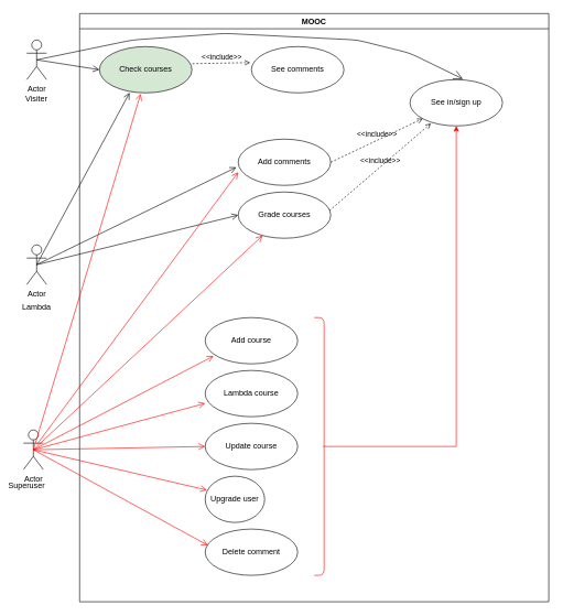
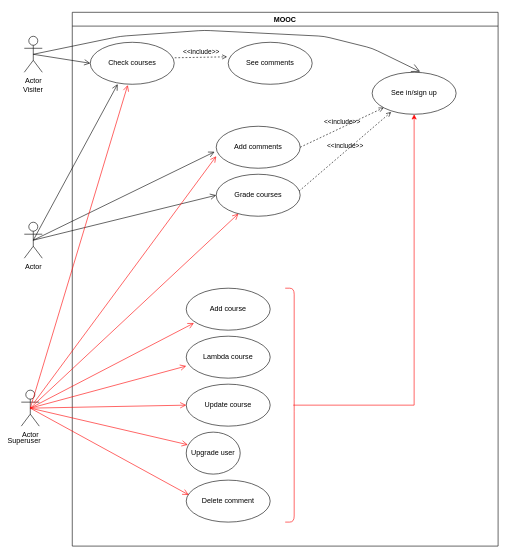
- <mxCell id="6" value="Check courses" style="ellipse;whiteSpace=wrap;html=1;fillColor=#d5e8d4;" parent="5" vertex="1"><mxGeometry x="30" y="50" width="140" height="70" as="geometry" /></mxCell>
+ <mxCell id="6" value="Check courses" style="ellipse;whiteSpace=wrap;html=1;" parent="5" vertex="1"><mxGeometry x="30" y="50" width="140" height="70" as="geometry" /></mxCell>
- <mxCell id="20" value="Lambda" style="text;html=1;strokeColor=none;fillColor=none;align=center;verticalAlign=middle;whiteSpace=wrap;rounded=0;" parent="1" vertex="1"><mxGeometry x="35" y="455" width="40" height="20" as="geometry" /></mxCell>
